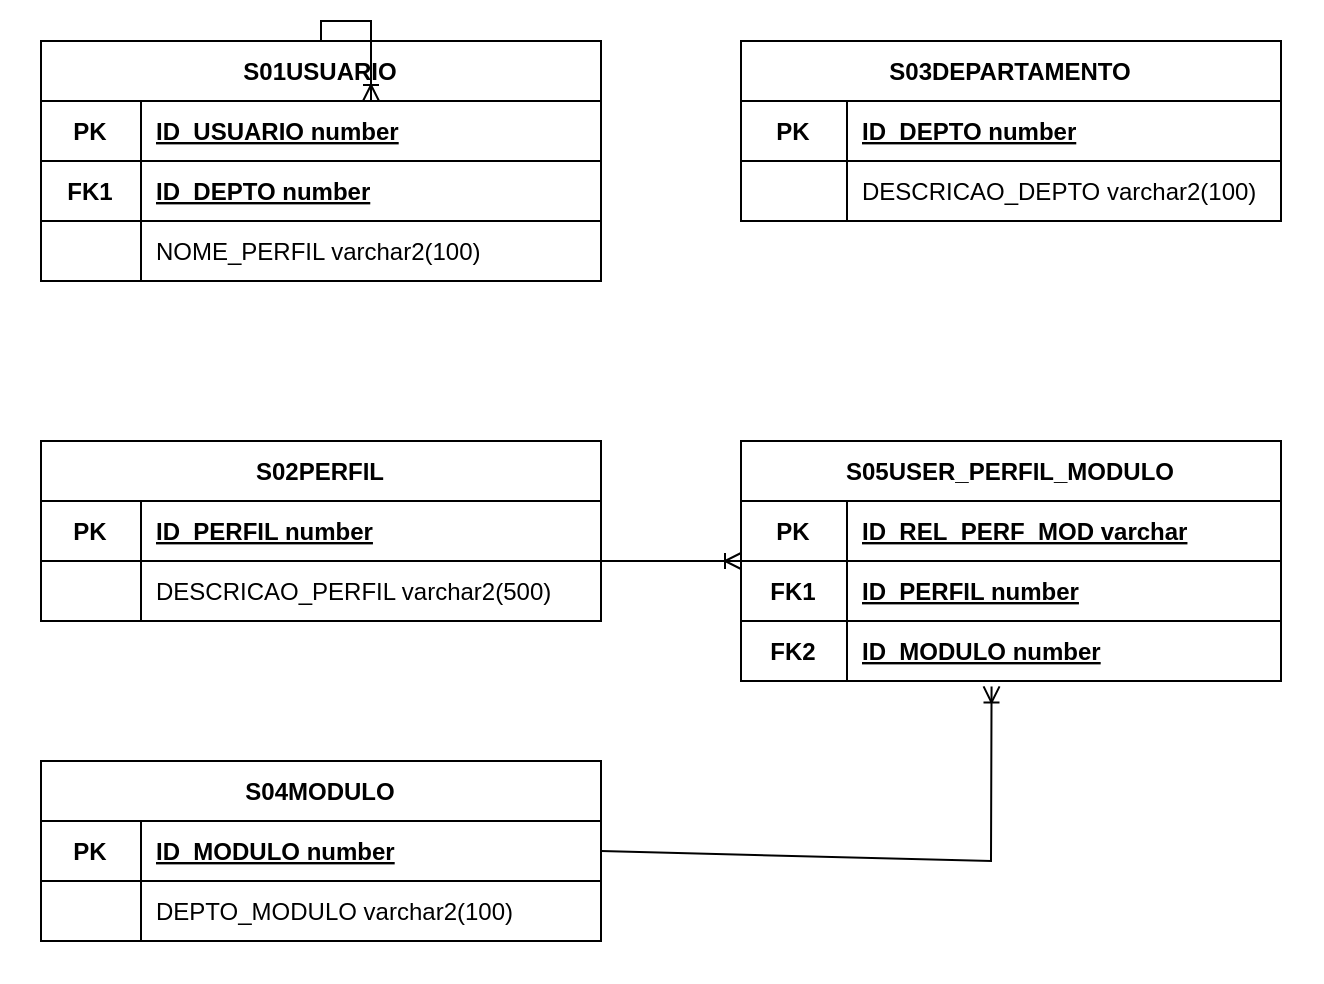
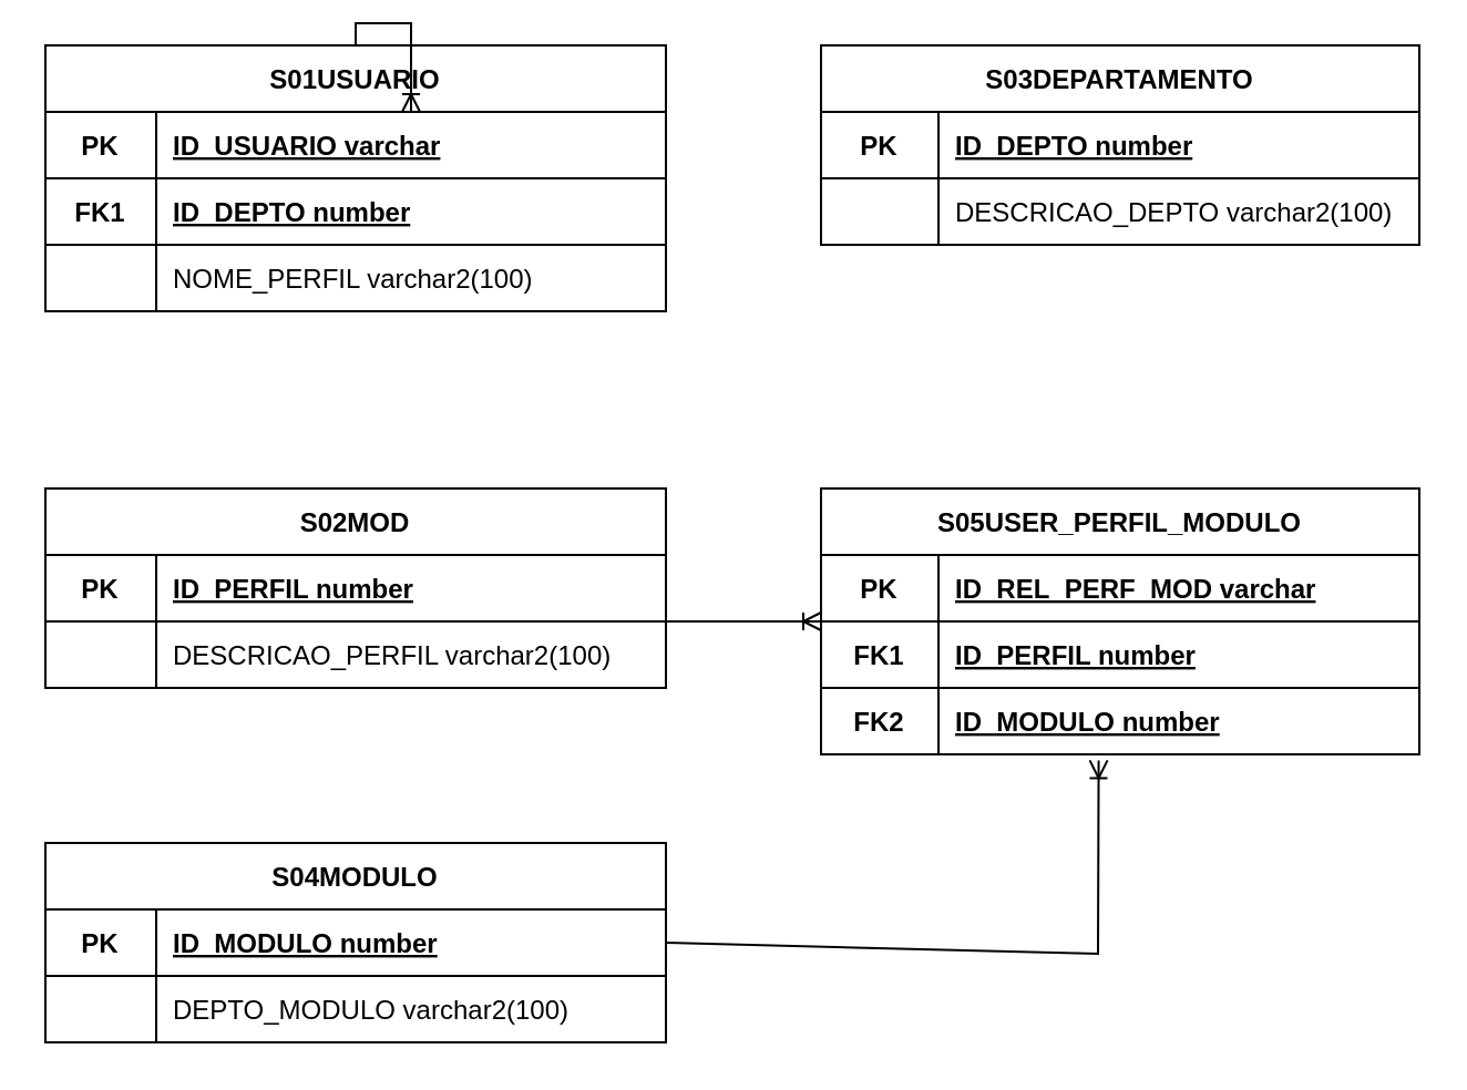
- <mxCell id="26" value="ID_USUARIO number" style="shape=partialRectangle;connectable=0;fillColor=none;top=0;left=0;bottom=0;right=0;align=left;spacingLeft=6;fontStyle=5;overflow=hidden;" parent="24" vertex="1"><mxGeometry x="50" width="230" height="30" as="geometry"><mxRectangle width="230" height="30" as="alternateBounds" /></mxGeometry></mxCell>
+ <mxCell id="26" value="ID_USUARIO varchar" style="shape=partialRectangle;connectable=0;fillColor=none;top=0;left=0;bottom=0;right=0;align=left;spacingLeft=6;fontStyle=5;overflow=hidden;" parent="24" vertex="1"><mxGeometry x="50" width="230" height="30" as="geometry"><mxRectangle width="230" height="30" as="alternateBounds" /></mxGeometry></mxCell>
- <mxCell id="9" value="S02PERFIL" style="shape=table;startSize=30;container=1;collapsible=1;childLayout=tableLayout;fixedRows=1;rowLines=0;fontStyle=1;align=center;resizeLast=1;" parent="1" vertex="1"><mxGeometry x="20" y="220" width="280" height="90" as="geometry" /></mxCell>
+ <mxCell id="9" value="S02MOD" style="shape=table;startSize=30;container=1;collapsible=1;childLayout=tableLayout;fixedRows=1;rowLines=0;fontStyle=1;align=center;resizeLast=1;" parent="1" vertex="1"><mxGeometry x="20" y="220" width="280" height="90" as="geometry" /></mxCell>
- <mxCell id="15" value="DESCRICAO_PERFIL varchar2(500)" style="shape=partialRectangle;connectable=0;fillColor=none;top=0;left=0;bottom=0;right=0;align=left;spacingLeft=6;overflow=hidden;" parent="13" vertex="1"><mxGeometry x="50" width="230" height="30" as="geometry"><mxRectangle width="230" height="30" as="alternateBounds" /></mxGeometry></mxCell>
+ <mxCell id="15" value="DESCRICAO_PERFIL varchar2(100)" style="shape=partialRectangle;connectable=0;fillColor=none;top=0;left=0;bottom=0;right=0;align=left;spacingLeft=6;overflow=hidden;" parent="13" vertex="1"><mxGeometry x="50" width="230" height="30" as="geometry"><mxRectangle width="230" height="30" as="alternateBounds" /></mxGeometry></mxCell>
